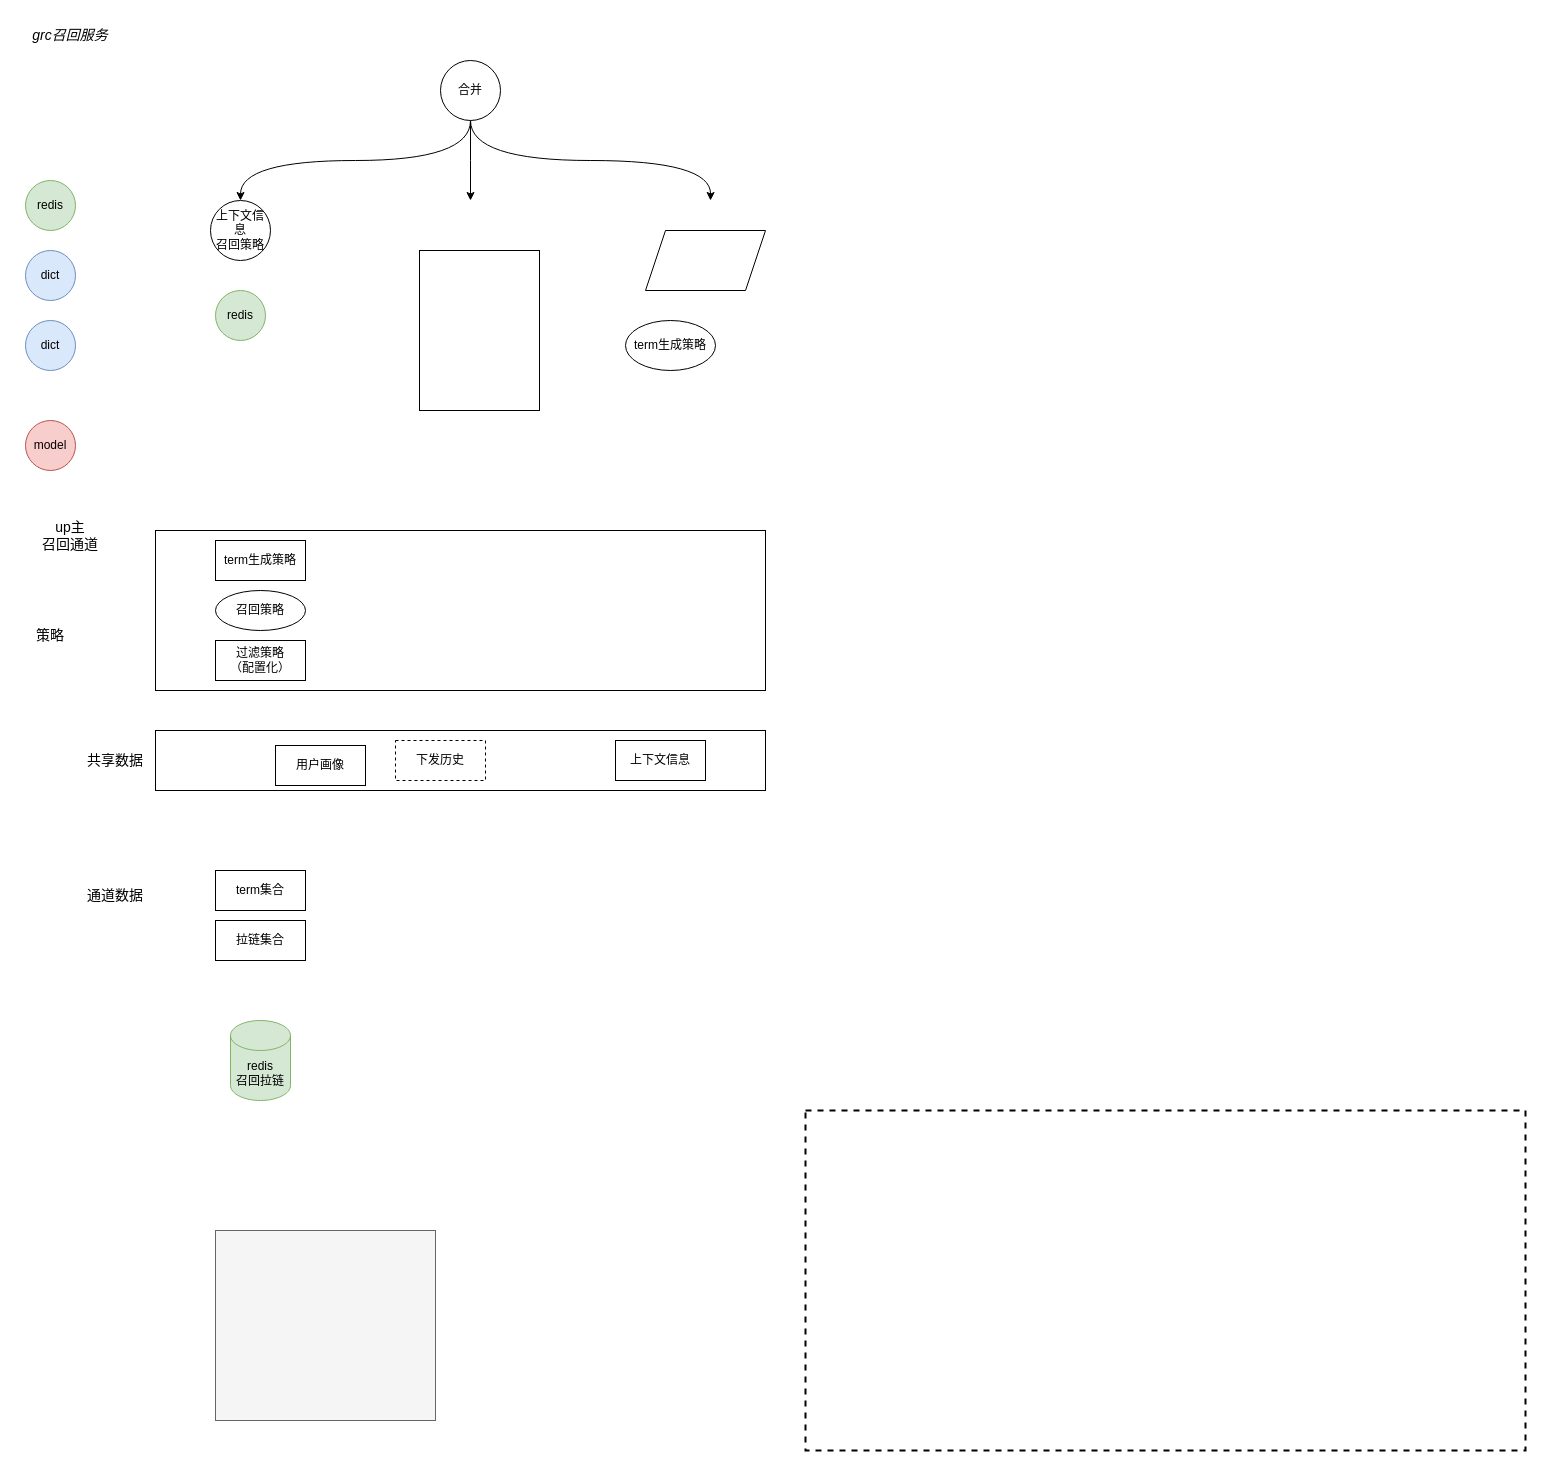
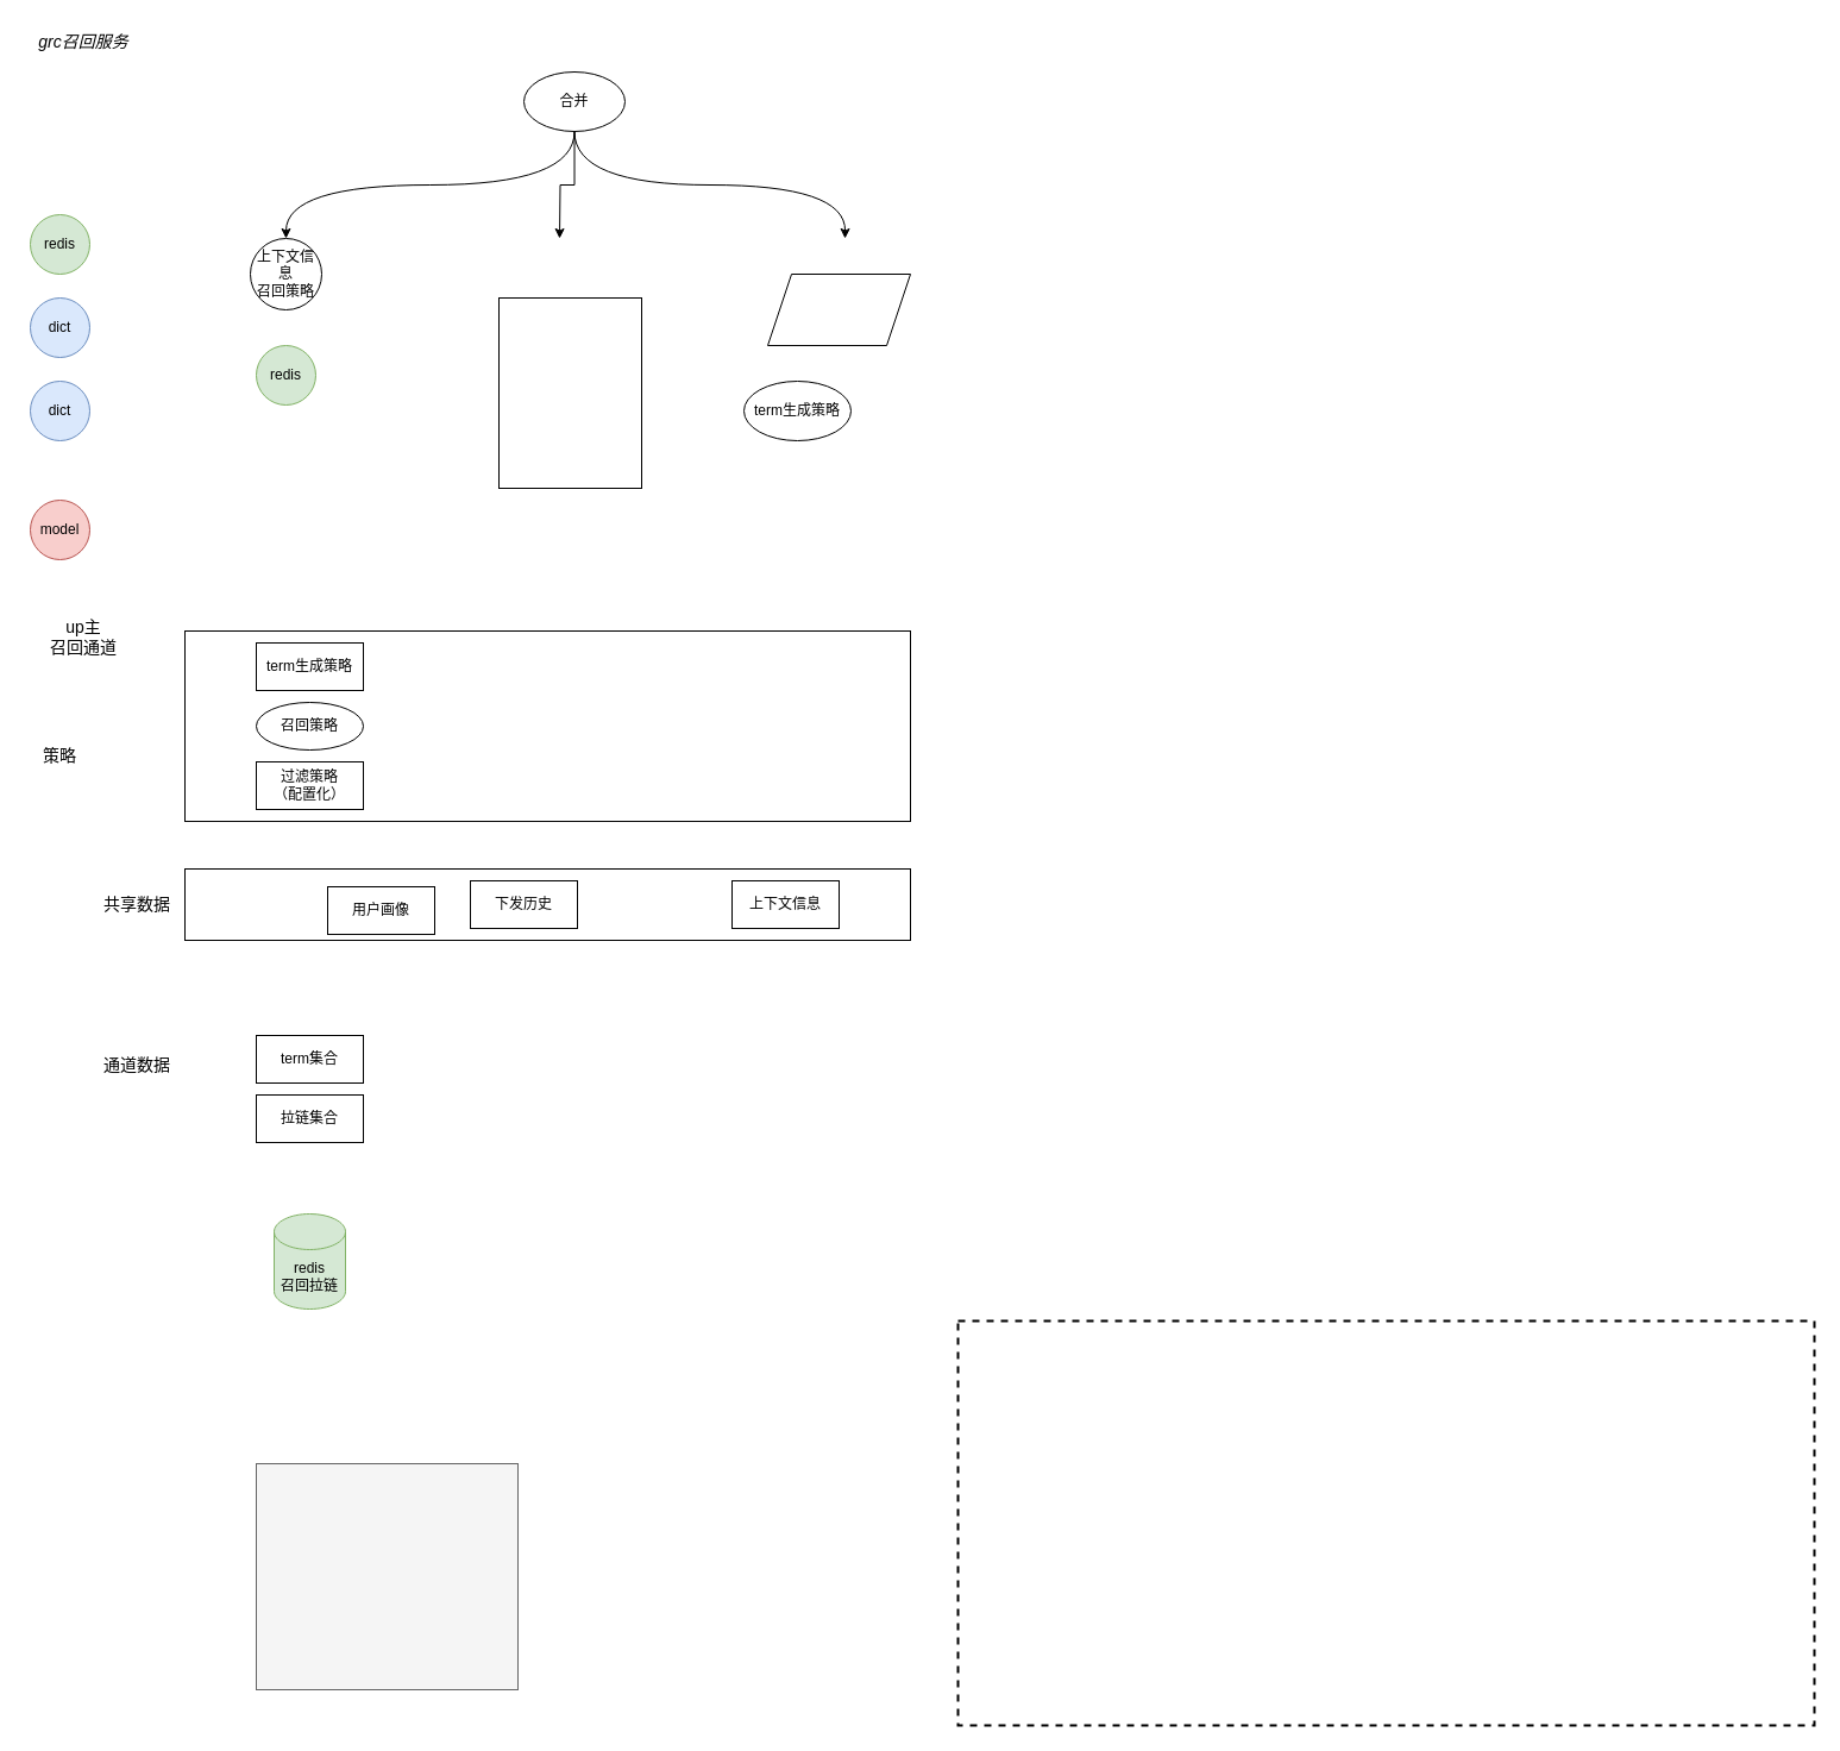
- <mxCell id="9" value="合并" style="ellipse;whiteSpace=wrap;html=1;aspect=fixed;" vertex="1" parent="1"><mxGeometry x="440" y="60" width="60" height="60" as="geometry" /></mxCell>
+ <mxCell id="9" value="合并" style="ellipse;whiteSpace=wrap;html=1;aspect=fixed;" vertex="1" parent="1"><mxGeometry x="440" y="60" width="85" height="50" as="geometry" /></mxCell>
- <mxCell id="32" value="下发历史" style="rounded=0;whiteSpace=wrap;html=1;dashed=1;" vertex="1" parent="1"><mxGeometry x="395" y="740" width="90" height="40" as="geometry" /></mxCell>
+ <mxCell id="32" value="下发历史" style="rounded=0;whiteSpace=wrap;html=1;" vertex="1" parent="1"><mxGeometry x="395" y="740" width="90" height="40" as="geometry" /></mxCell>
